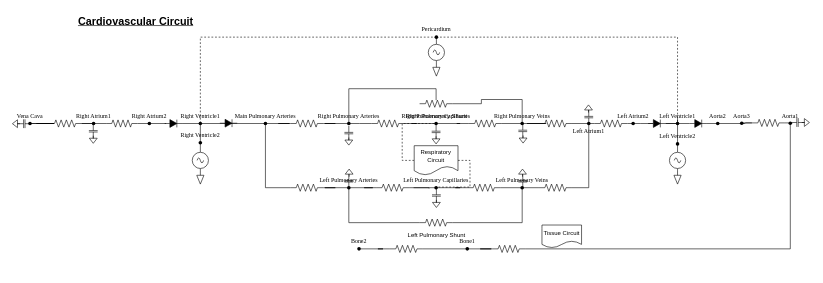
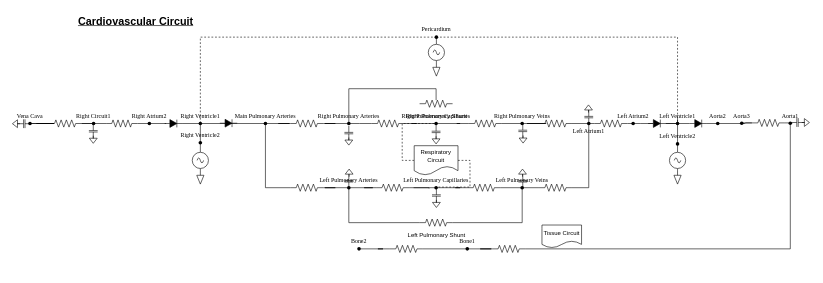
- <mxCell id="49" style="edgeStyle=orthogonalEdgeStyle;rounded=0;orthogonalLoop=1;jettySize=auto;html=1;endArrow=none;endFill=0;entryX=0.48;entryY=-0.045;entryDx=0;entryDy=0;entryPerimeter=0;" parent="1" source="50" target="28" edge="1"><mxGeometry relative="1" as="geometry"><mxPoint x="865" y="147" as="targetPoint" /></mxGeometry></mxCell>
- <mxCell id="3" value="Right Atrium1" style="shape=waypoint;sketch=0;fillStyle=solid;size=6;pointerEvents=1;points=[];fillColor=none;resizable=0;rotatable=0;perimeter=centerPerimeter;snapToPoint=1;verticalAlign=top;spacingBottom=0;spacingTop=-5;fontFamily=Verdana;fontSize=10;" parent="1" vertex="1"><mxGeometry x="135.5" y="185" width="40" height="40" as="geometry" /></mxCell>
+ <mxCell id="3" value="Right Circuit1" style="shape=waypoint;sketch=0;fillStyle=solid;size=6;pointerEvents=1;points=[];fillColor=none;resizable=0;rotatable=0;perimeter=centerPerimeter;snapToPoint=1;verticalAlign=top;spacingBottom=0;spacingTop=-5;fontFamily=Verdana;fontSize=10;" parent="1" vertex="1"><mxGeometry x="135.5" y="185" width="40" height="40" as="geometry" /></mxCell>
